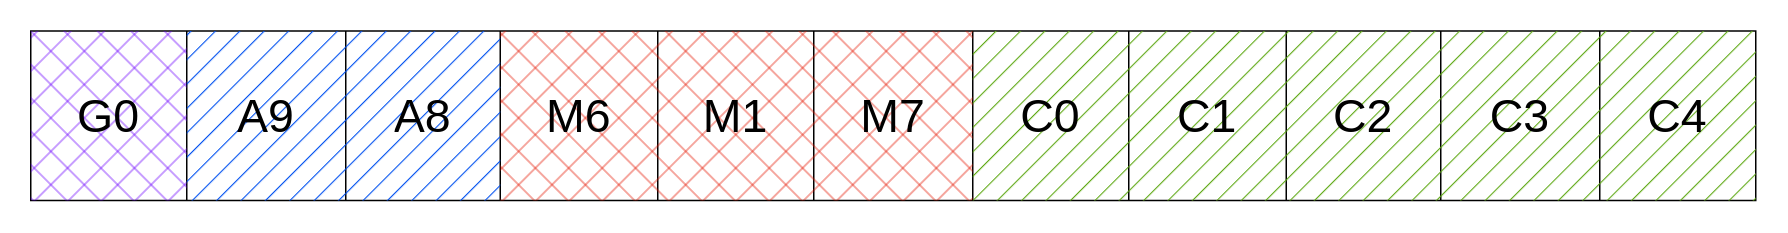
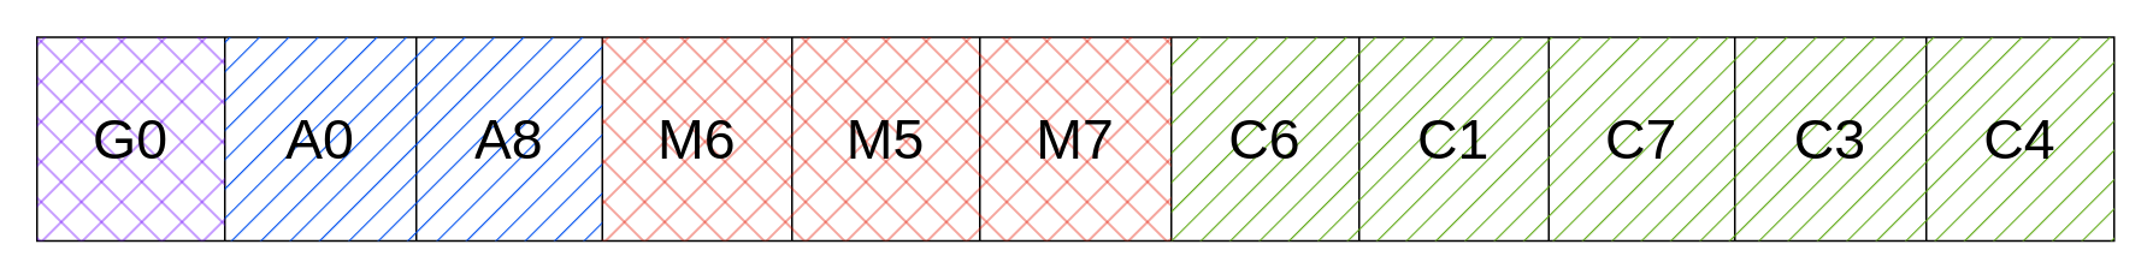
- <mxCell id="5" value="A9" style="shape=partialRectangle;html=1;whiteSpace=wrap;connectable=0;strokeColor=#001DBC;overflow=hidden;fillColor=#0050ef;top=0;left=0;bottom=0;right=0;pointerEvents=1;fontSize=31;fillStyle=hatch;fontColor=#000000;" vertex="1" parent="3"><mxGeometry x="104" width="106" height="113" as="geometry"><mxRectangle width="106" height="113" as="alternateBounds" /></mxGeometry></mxCell>
+ <mxCell id="5" value="A0" style="shape=partialRectangle;html=1;whiteSpace=wrap;connectable=0;strokeColor=#001DBC;overflow=hidden;fillColor=#0050ef;top=0;left=0;bottom=0;right=0;pointerEvents=1;fontSize=31;fillStyle=hatch;fontColor=#000000;" vertex="1" parent="3"><mxGeometry x="104" width="106" height="113" as="geometry"><mxRectangle width="106" height="113" as="alternateBounds" /></mxGeometry></mxCell>
- <mxCell id="8" value="M1" style="shape=partialRectangle;html=1;whiteSpace=wrap;connectable=0;strokeColor=#B20000;overflow=hidden;fillColor=#e51400;top=0;left=0;bottom=0;right=0;pointerEvents=1;fontSize=31;fillStyle=cross-hatch;fontColor=#000000;" vertex="1" parent="3"><mxGeometry x="418" width="104" height="113" as="geometry"><mxRectangle width="104" height="113" as="alternateBounds" /></mxGeometry></mxCell>
+ <mxCell id="8" value="M5" style="shape=partialRectangle;html=1;whiteSpace=wrap;connectable=0;strokeColor=#B20000;overflow=hidden;fillColor=#e51400;top=0;left=0;bottom=0;right=0;pointerEvents=1;fontSize=31;fillStyle=cross-hatch;fontColor=#000000;" vertex="1" parent="3"><mxGeometry x="418" width="104" height="113" as="geometry"><mxRectangle width="104" height="113" as="alternateBounds" /></mxGeometry></mxCell>
- <mxCell id="10" value="C0" style="shape=partialRectangle;html=1;whiteSpace=wrap;connectable=0;strokeColor=#2D7600;overflow=hidden;fillColor=#60a917;top=0;left=0;bottom=0;right=0;pointerEvents=1;fontSize=31;fillStyle=hatch;fontColor=#000000;" vertex="1" parent="3"><mxGeometry x="628" width="104" height="113" as="geometry"><mxRectangle width="104" height="113" as="alternateBounds" /></mxGeometry></mxCell>
+ <mxCell id="10" value="C6" style="shape=partialRectangle;html=1;whiteSpace=wrap;connectable=0;strokeColor=#2D7600;overflow=hidden;fillColor=#60a917;top=0;left=0;bottom=0;right=0;pointerEvents=1;fontSize=31;fillStyle=hatch;fontColor=#000000;" vertex="1" parent="3"><mxGeometry x="628" width="104" height="113" as="geometry"><mxRectangle width="104" height="113" as="alternateBounds" /></mxGeometry></mxCell>
- <mxCell id="12" value="C2" style="shape=partialRectangle;html=1;whiteSpace=wrap;connectable=0;strokeColor=#2D7600;overflow=hidden;fillColor=#60a917;top=0;left=0;bottom=0;right=0;pointerEvents=1;fontSize=31;fillStyle=hatch;fontColor=#000000;" vertex="1" parent="3"><mxGeometry x="837" width="103" height="113" as="geometry"><mxRectangle width="103" height="113" as="alternateBounds" /></mxGeometry></mxCell>
+ <mxCell id="12" value="C7" style="shape=partialRectangle;html=1;whiteSpace=wrap;connectable=0;strokeColor=#2D7600;overflow=hidden;fillColor=#60a917;top=0;left=0;bottom=0;right=0;pointerEvents=1;fontSize=31;fillStyle=hatch;fontColor=#000000;" vertex="1" parent="3"><mxGeometry x="837" width="103" height="113" as="geometry"><mxRectangle width="103" height="113" as="alternateBounds" /></mxGeometry></mxCell>
